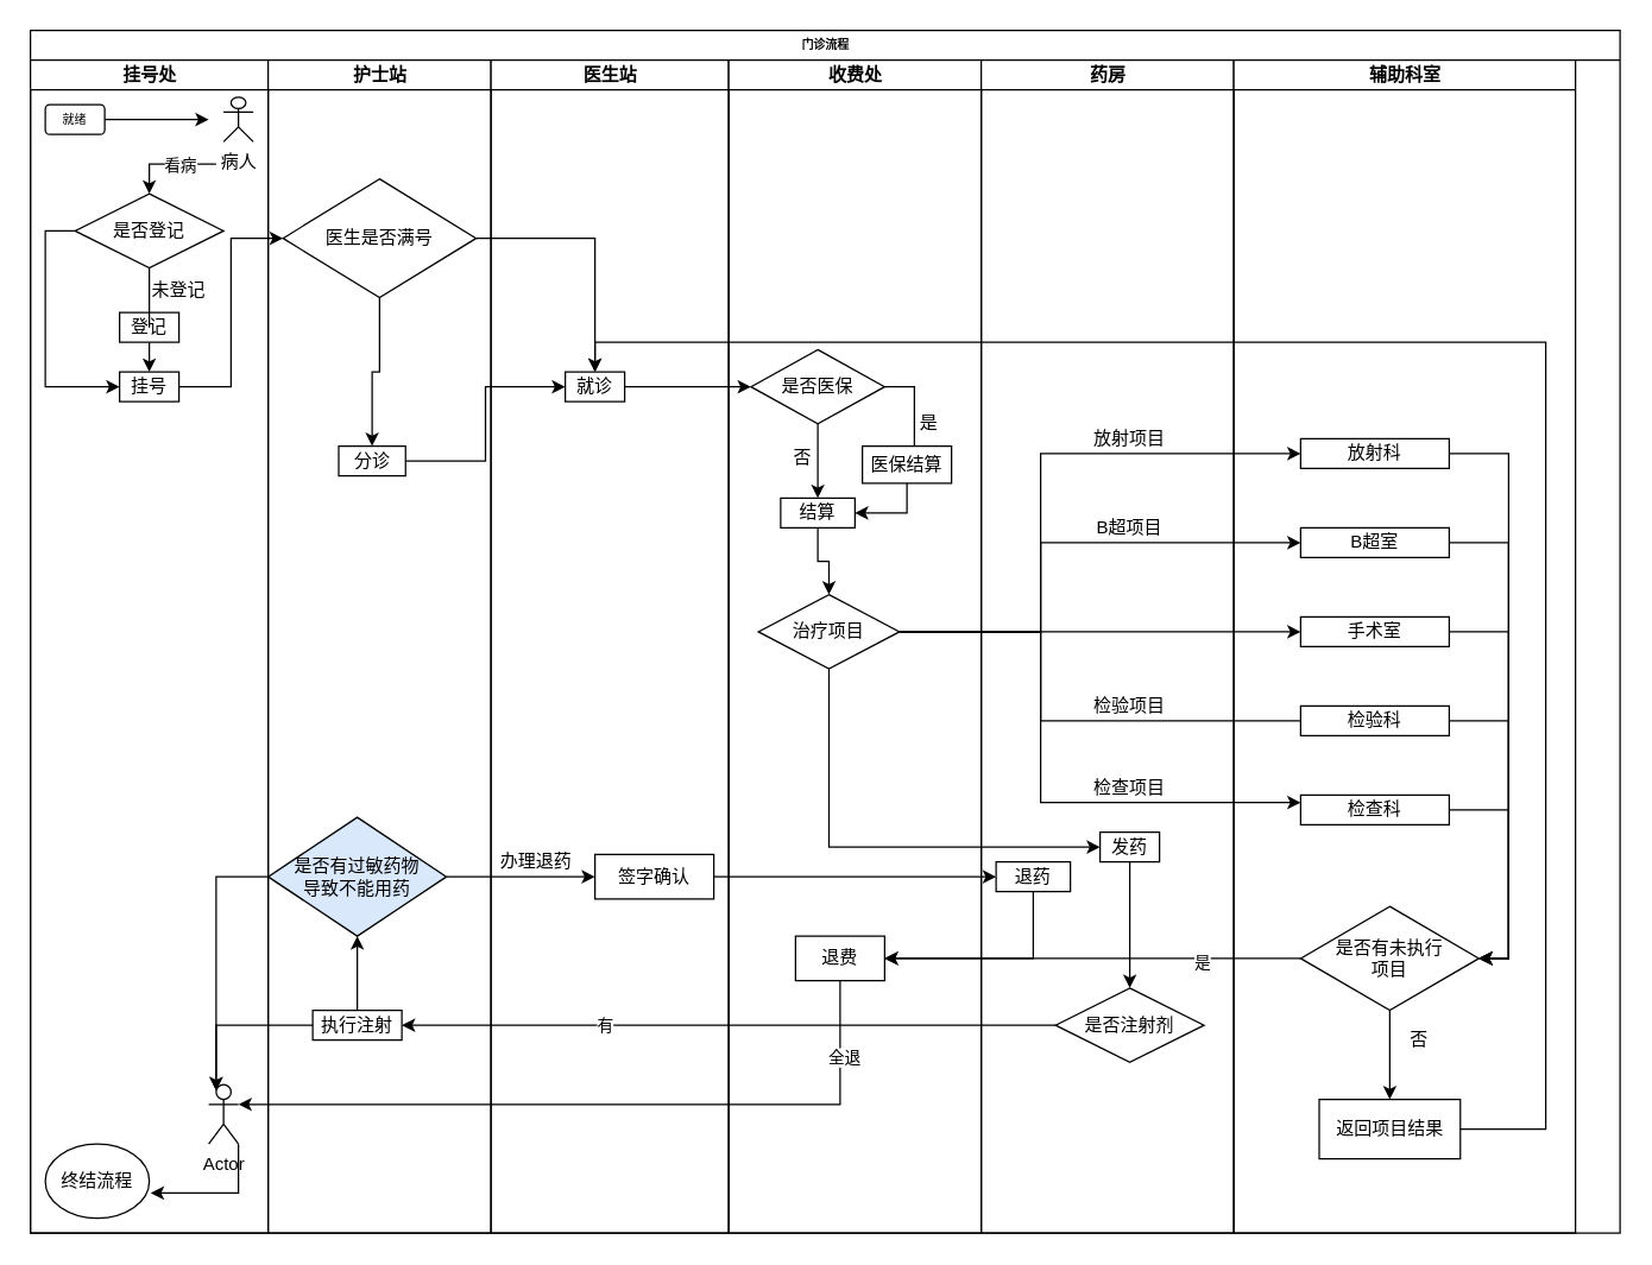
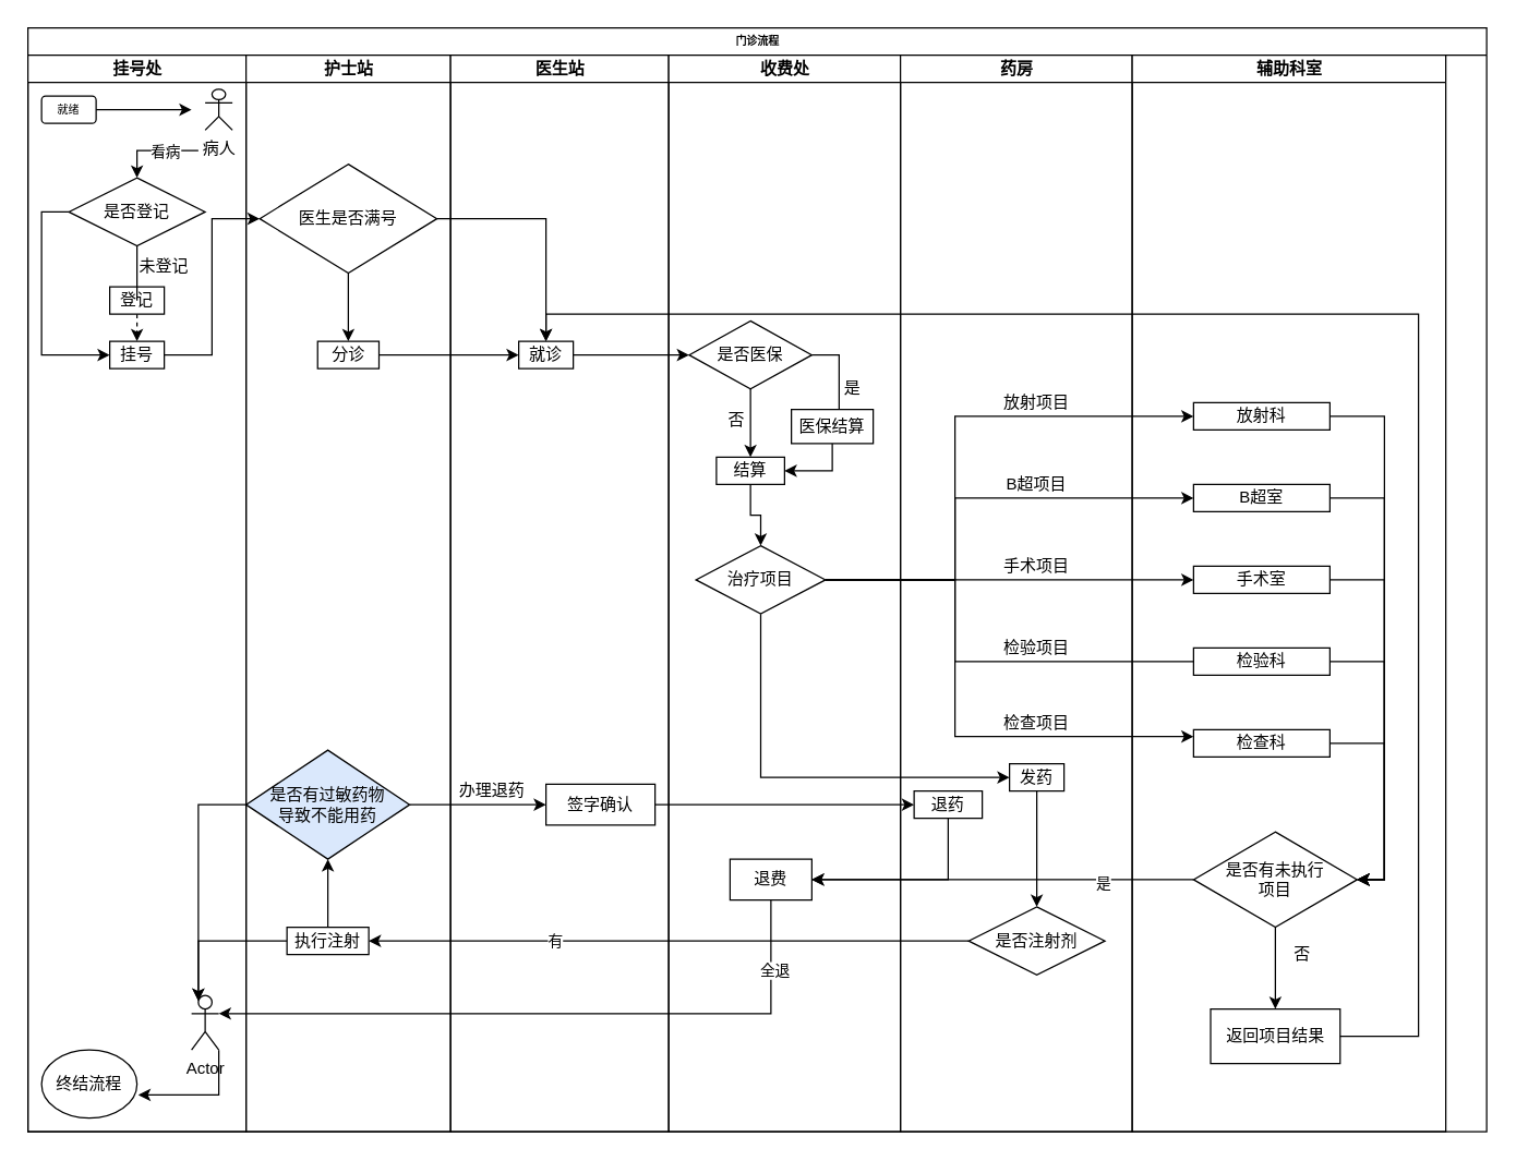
- <mxCell id="12" style="edgeStyle=orthogonalEdgeStyle;rounded=0;orthogonalLoop=1;jettySize=auto;html=1;exitX=0.5;exitY=1;exitDx=0;exitDy=0;entryX=0.5;entryY=0;entryDx=0;entryDy=0;" parent="3" source="13" target="16" edge="1"><mxGeometry relative="1" as="geometry" /></mxCell>
+ <mxCell id="12" style="edgeStyle=orthogonalEdgeStyle;rounded=0;orthogonalLoop=1;jettySize=auto;html=1;exitX=0.5;exitY=1;exitDx=0;exitDy=0;entryX=0.5;entryY=0;entryDx=0;entryDy=0;dashed=1;" parent="3" source="13" target="16" edge="1"><mxGeometry relative="1" as="geometry" /></mxCell>
- <mxCell id="23" value="分诊" style="rounded=0;whiteSpace=wrap;html=1;" vertex="1" parent="20"><mxGeometry x="47.5" y="260" width="45" height="20" as="geometry" /></mxCell>
+ <mxCell id="23" value="分诊" style="rounded=0;whiteSpace=wrap;html=1;" vertex="1" parent="20"><mxGeometry x="52.5" y="210" width="45" height="20" as="geometry" /></mxCell>
+ <mxCell id="46" value="手术项目" style="text;html=1;strokeColor=none;fillColor=none;align=center;verticalAlign=middle;whiteSpace=wrap;rounded=0;" vertex="1" parent="43"><mxGeometry x="60" y="365" width="80" height="20" as="geometry" /></mxCell>
